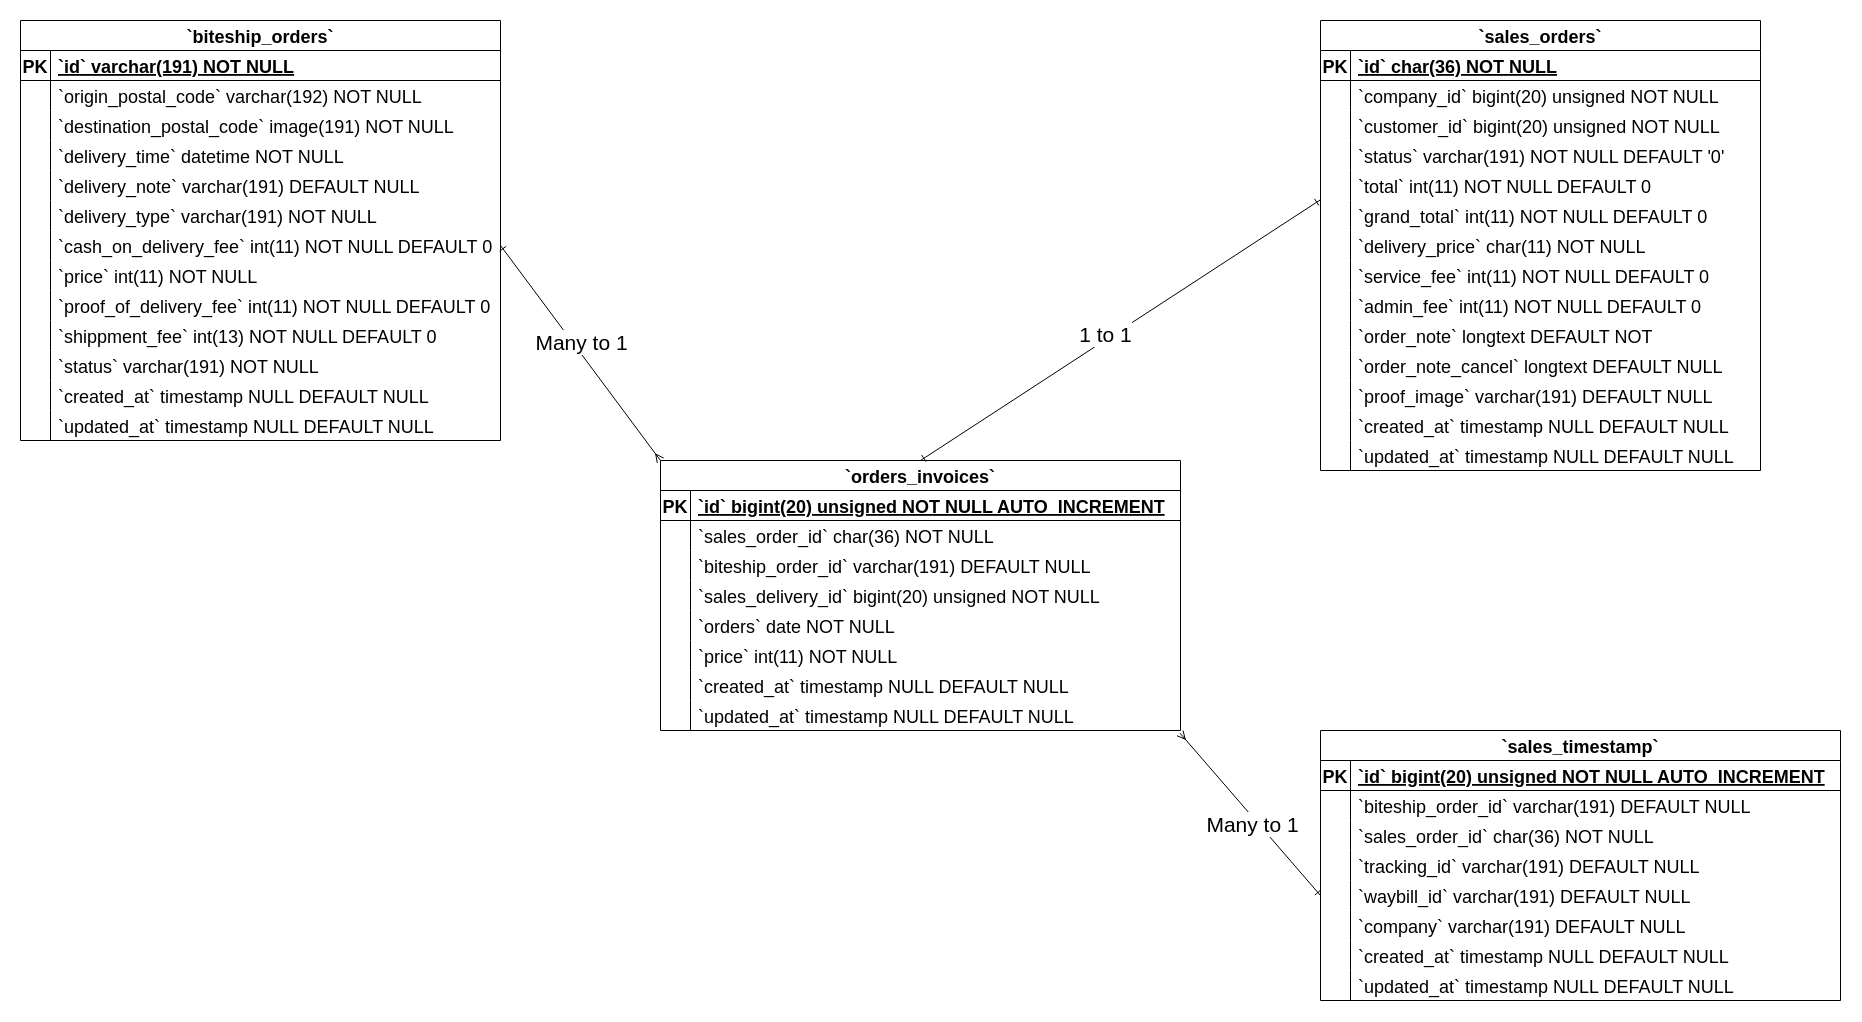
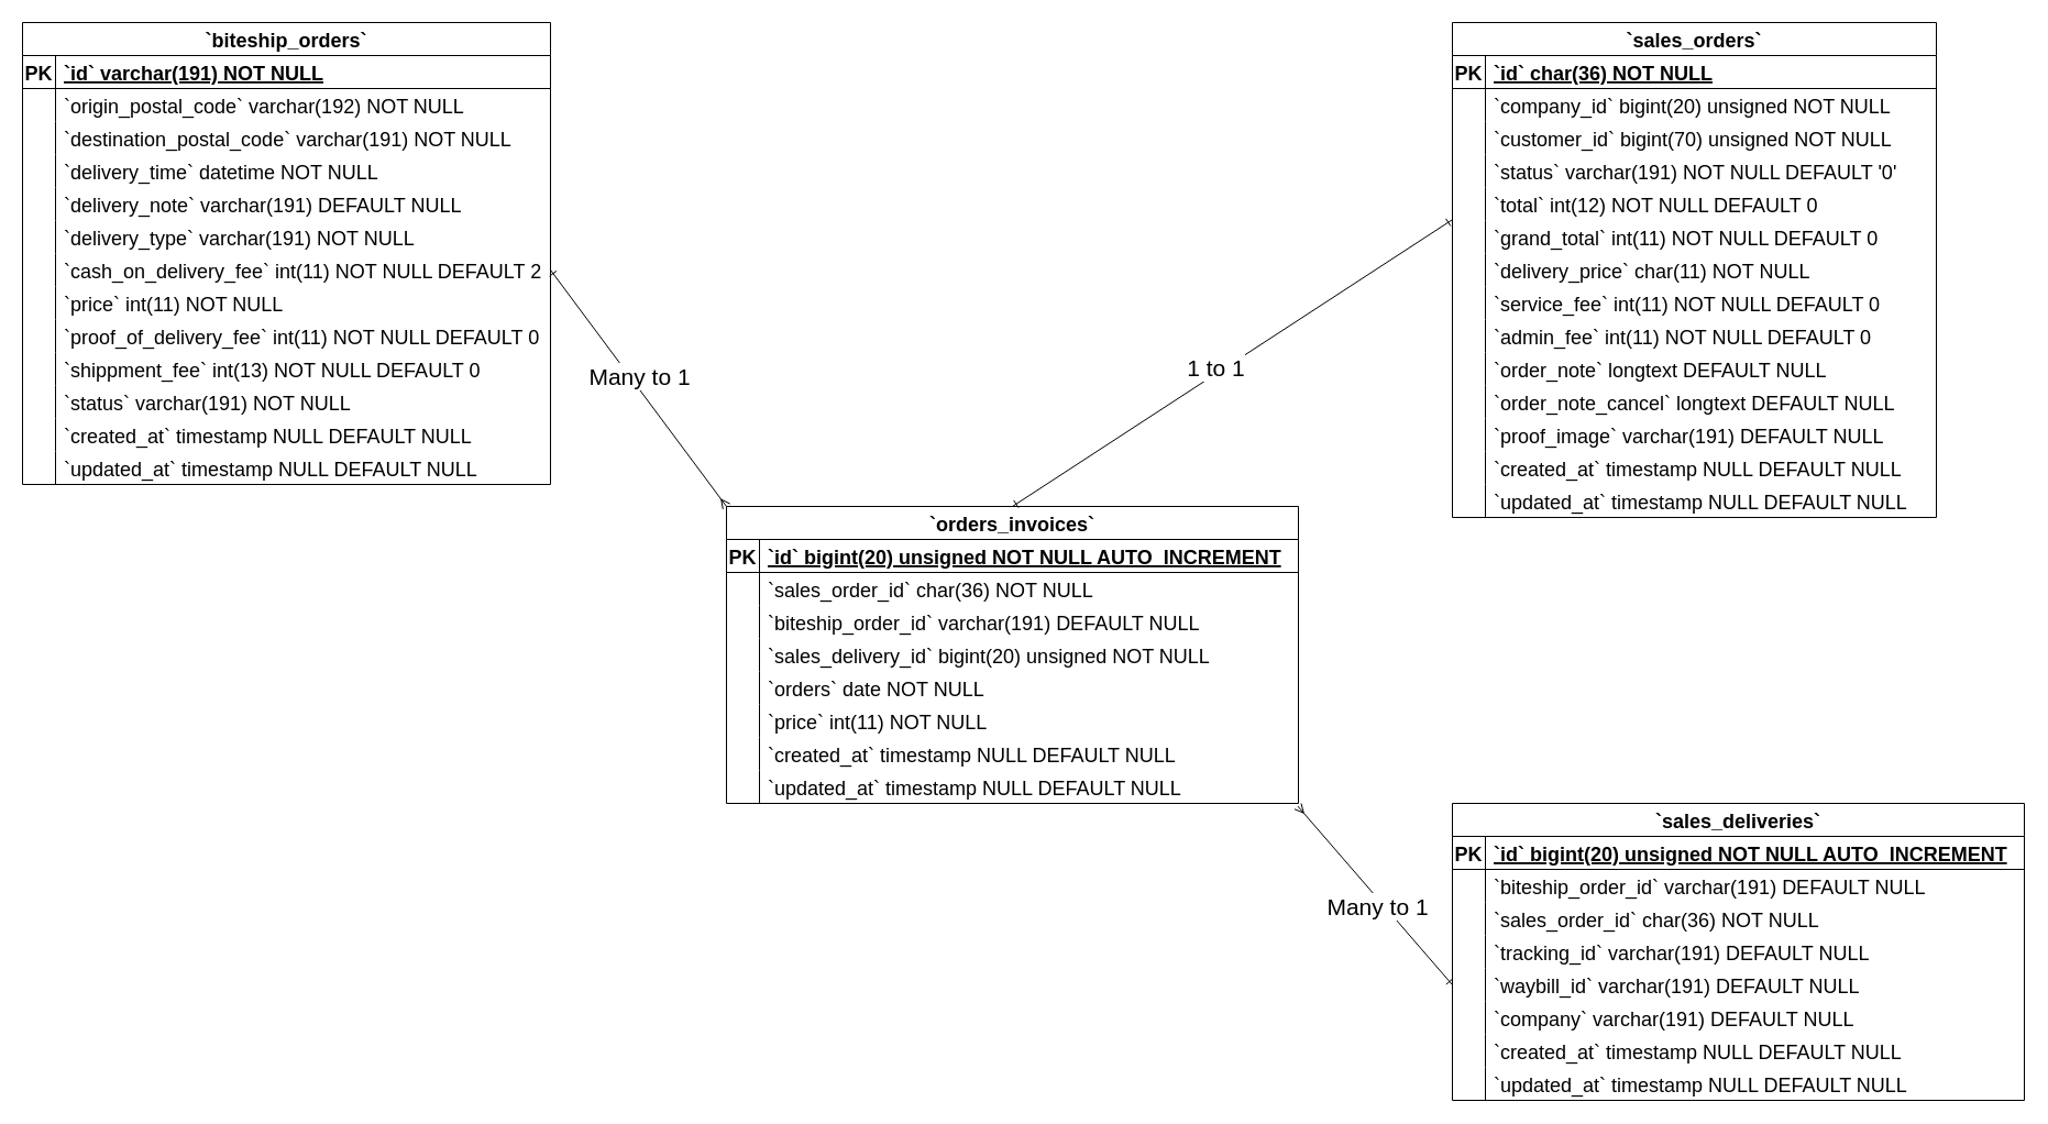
- <mxCell id="11" value="`destination_postal_code` image(191) NOT NULL" style="shape=partialRectangle;overflow=hidden;connectable=0;fillColor=none;align=left;strokeColor=inherit;top=0;left=0;bottom=0;right=0;spacingLeft=6;fontSize=18;" parent="9" vertex="1"><mxGeometry x="30" width="450" height="30" as="geometry"><mxRectangle width="450" height="30" as="alternateBounds" /></mxGeometry></mxCell>
+ <mxCell id="11" value="`destination_postal_code` varchar(191) NOT NULL" style="shape=partialRectangle;overflow=hidden;connectable=0;fillColor=none;align=left;strokeColor=inherit;top=0;left=0;bottom=0;right=0;spacingLeft=6;fontSize=18;" parent="9" vertex="1"><mxGeometry x="30" width="450" height="30" as="geometry"><mxRectangle width="450" height="30" as="alternateBounds" /></mxGeometry></mxCell>
- <mxCell id="101" value="`customer_id` bigint(20) unsigned NOT NULL" style="shape=partialRectangle;overflow=hidden;connectable=0;fillColor=none;align=left;strokeColor=inherit;top=0;left=0;bottom=0;right=0;spacingLeft=6;fontSize=18;" parent="99" vertex="1"><mxGeometry x="30" width="410" height="30" as="geometry"><mxRectangle width="410" height="30" as="alternateBounds" /></mxGeometry></mxCell>
+ <mxCell id="101" value="`customer_id` bigint(70) unsigned NOT NULL" style="shape=partialRectangle;overflow=hidden;connectable=0;fillColor=none;align=left;strokeColor=inherit;top=0;left=0;bottom=0;right=0;spacingLeft=6;fontSize=18;" parent="99" vertex="1"><mxGeometry x="30" width="410" height="30" as="geometry"><mxRectangle width="410" height="30" as="alternateBounds" /></mxGeometry></mxCell>
- <mxCell id="107" value="`total` int(11) NOT NULL DEFAULT 0" style="shape=partialRectangle;overflow=hidden;connectable=0;fillColor=none;align=left;strokeColor=inherit;top=0;left=0;bottom=0;right=0;spacingLeft=6;fontSize=18;" parent="105" vertex="1"><mxGeometry x="30" width="410" height="30" as="geometry"><mxRectangle width="410" height="30" as="alternateBounds" /></mxGeometry></mxCell>
+ <mxCell id="107" value="`total` int(12) NOT NULL DEFAULT 0" style="shape=partialRectangle;overflow=hidden;connectable=0;fillColor=none;align=left;strokeColor=inherit;top=0;left=0;bottom=0;right=0;spacingLeft=6;fontSize=18;" parent="105" vertex="1"><mxGeometry x="30" width="410" height="30" as="geometry"><mxRectangle width="410" height="30" as="alternateBounds" /></mxGeometry></mxCell>
- <mxCell id="23" value="`cash_on_delivery_fee` int(11) NOT NULL DEFAULT 0" style="shape=partialRectangle;overflow=hidden;connectable=0;fillColor=none;align=left;strokeColor=inherit;top=0;left=0;bottom=0;right=0;spacingLeft=6;fontSize=18;" parent="21" vertex="1"><mxGeometry x="30" width="450" height="30" as="geometry"><mxRectangle width="450" height="30" as="alternateBounds" /></mxGeometry></mxCell>
+ <mxCell id="23" value="`cash_on_delivery_fee` int(11) NOT NULL DEFAULT 2" style="shape=partialRectangle;overflow=hidden;connectable=0;fillColor=none;align=left;strokeColor=inherit;top=0;left=0;bottom=0;right=0;spacingLeft=6;fontSize=18;" parent="21" vertex="1"><mxGeometry x="30" width="450" height="30" as="geometry"><mxRectangle width="450" height="30" as="alternateBounds" /></mxGeometry></mxCell>
- <mxCell id="122" value="`order_note` longtext DEFAULT NOT" style="shape=partialRectangle;overflow=hidden;connectable=0;fillColor=none;align=left;strokeColor=inherit;top=0;left=0;bottom=0;right=0;spacingLeft=6;fontSize=18;" parent="120" vertex="1"><mxGeometry x="30" width="410" height="30" as="geometry"><mxRectangle width="410" height="30" as="alternateBounds" /></mxGeometry></mxCell>
+ <mxCell id="122" value="`order_note` longtext DEFAULT NULL" style="shape=partialRectangle;overflow=hidden;connectable=0;fillColor=none;align=left;strokeColor=inherit;top=0;left=0;bottom=0;right=0;spacingLeft=6;fontSize=18;" parent="120" vertex="1"><mxGeometry x="30" width="410" height="30" as="geometry"><mxRectangle width="410" height="30" as="alternateBounds" /></mxGeometry></mxCell>
- <mxCell id="67" value="`sales_timestamp`" style="shape=table;startSize=30;container=1;collapsible=1;childLayout=tableLayout;fixedRows=1;rowLines=0;fontStyle=1;align=center;resizeLast=1;fontSize=18;" parent="1" vertex="1"><mxGeometry x="1320" y="730" width="520" height="270" as="geometry" /></mxCell>
+ <mxCell id="67" value="`sales_deliveries`" style="shape=table;startSize=30;container=1;collapsible=1;childLayout=tableLayout;fixedRows=1;rowLines=0;fontStyle=1;align=center;resizeLast=1;fontSize=18;" parent="1" vertex="1"><mxGeometry x="1320" y="730" width="520" height="270" as="geometry" /></mxCell>
